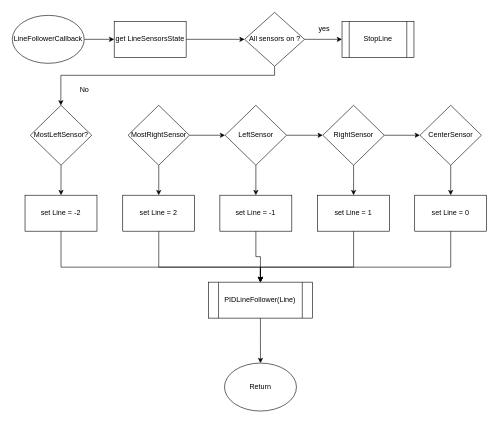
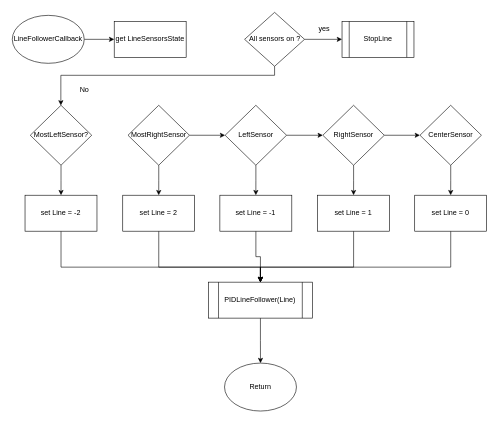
- <mxCell id="4" value="" style="edgeStyle=orthogonalEdgeStyle;rounded=0;orthogonalLoop=1;jettySize=auto;html=1;" edge="1" parent="1" source="5" target="8"><mxGeometry relative="1" as="geometry" /></mxCell>
